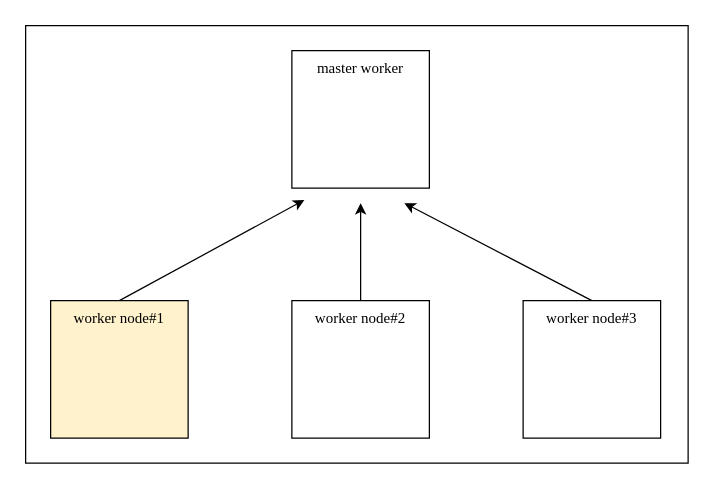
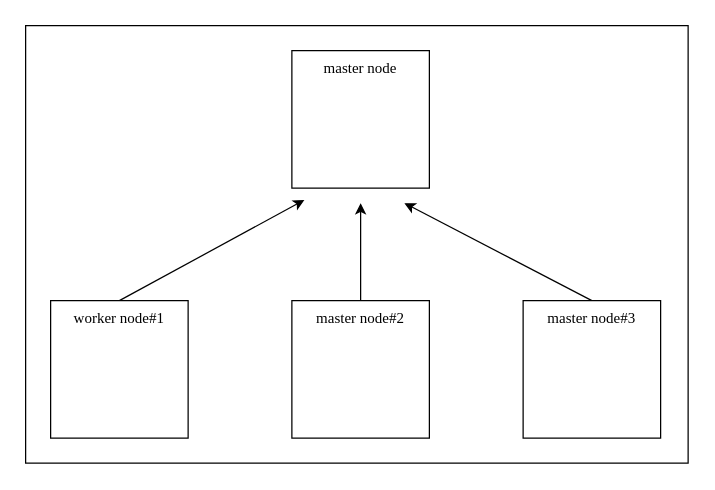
- <mxCell id="3" value="master worker" style="whiteSpace=wrap;html=1;aspect=fixed;horizontal=1;verticalAlign=top;fontFamily=Verdana;" parent="1" vertex="1"><mxGeometry x="233" y="40" width="110" height="110" as="geometry" /></mxCell>
+ <mxCell id="3" value="master node" style="whiteSpace=wrap;html=1;aspect=fixed;horizontal=1;verticalAlign=top;fontFamily=Verdana;" parent="1" vertex="1"><mxGeometry x="233" y="40" width="110" height="110" as="geometry" /></mxCell>
- <mxCell id="8" value="worker node#2" style="whiteSpace=wrap;html=1;aspect=fixed;horizontal=1;verticalAlign=top;fontFamily=Verdana;" vertex="1" parent="1"><mxGeometry x="233" y="240" width="110" height="110" as="geometry" /></mxCell>
+ <mxCell id="8" value="master node#2" style="whiteSpace=wrap;html=1;aspect=fixed;horizontal=1;verticalAlign=top;fontFamily=Verdana;" vertex="1" parent="1"><mxGeometry x="233" y="240" width="110" height="110" as="geometry" /></mxCell>
- <mxCell id="16" value="worker node#3" style="whiteSpace=wrap;html=1;aspect=fixed;horizontal=1;verticalAlign=top;fontFamily=Verdana;" vertex="1" parent="1"><mxGeometry x="418" y="240" width="110" height="110" as="geometry" /></mxCell>
+ <mxCell id="16" value="master node#3" style="whiteSpace=wrap;html=1;aspect=fixed;horizontal=1;verticalAlign=top;fontFamily=Verdana;" vertex="1" parent="1"><mxGeometry x="418" y="240" width="110" height="110" as="geometry" /></mxCell>
- <mxCell id="12" value="worker node#1" style="whiteSpace=wrap;html=1;aspect=fixed;horizontal=1;verticalAlign=top;fontFamily=Verdana;fillColor=#fff2cc;" vertex="1" parent="1"><mxGeometry x="40" y="240" width="110" height="110" as="geometry" /></mxCell>
+ <mxCell id="12" value="worker node#1" style="whiteSpace=wrap;html=1;aspect=fixed;horizontal=1;verticalAlign=top;fontFamily=Verdana;" vertex="1" parent="1"><mxGeometry x="40" y="240" width="110" height="110" as="geometry" /></mxCell>
